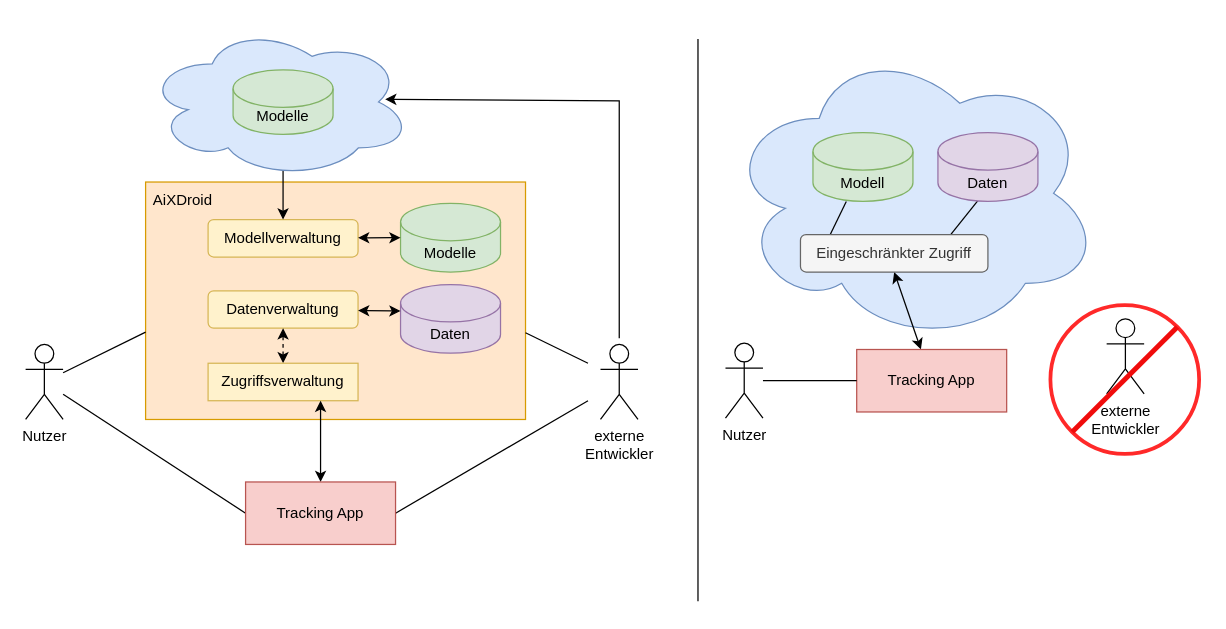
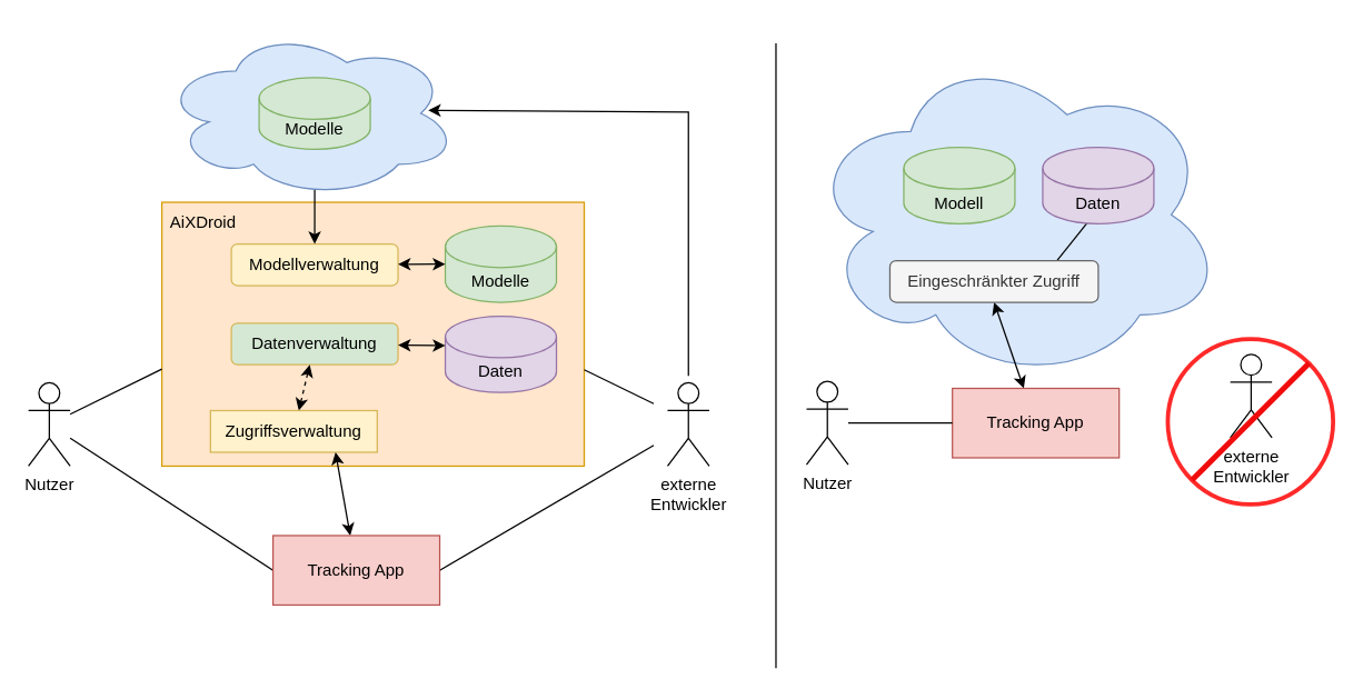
- <mxCell id="31" style="edgeStyle=none;rounded=0;orthogonalLoop=1;jettySize=auto;html=1;entryX=0.133;entryY=0.267;entryDx=0;entryDy=0;entryPerimeter=0;endArrow=none;endFill=0;" edge="1" parent="1" source="23" target="32"><mxGeometry relative="1" as="geometry" /></mxCell>
- <mxCell id="11" value="Datenverwaltung" style="rounded=1;whiteSpace=wrap;html=1;fillColor=#fff2cc;strokeColor=#d6b656;" vertex="1" parent="1"><mxGeometry x="166" y="232" width="120" height="30" as="geometry" /></mxCell>
+ <mxCell id="11" value="Datenverwaltung" style="rounded=1;whiteSpace=wrap;html=1;fillColor=#d5e8d4;strokeColor=#d6b656;" vertex="1" parent="1"><mxGeometry x="166" y="232" width="120" height="30" as="geometry" /></mxCell>
- <mxCell id="13" value="Zugriffsverwaltung" style="rounded=0;whiteSpace=wrap;html=1;fillColor=#fff2cc;strokeColor=#d6b656;" vertex="1" parent="1"><mxGeometry x="166" y="290" width="120" height="30" as="geometry" /></mxCell>
+ <mxCell id="13" value="Zugriffsverwaltung" style="rounded=0;whiteSpace=wrap;html=1;fillColor=#fff2cc;strokeColor=#d6b656;" vertex="1" parent="1"><mxGeometry x="151" y="295" width="120" height="30" as="geometry" /></mxCell>
